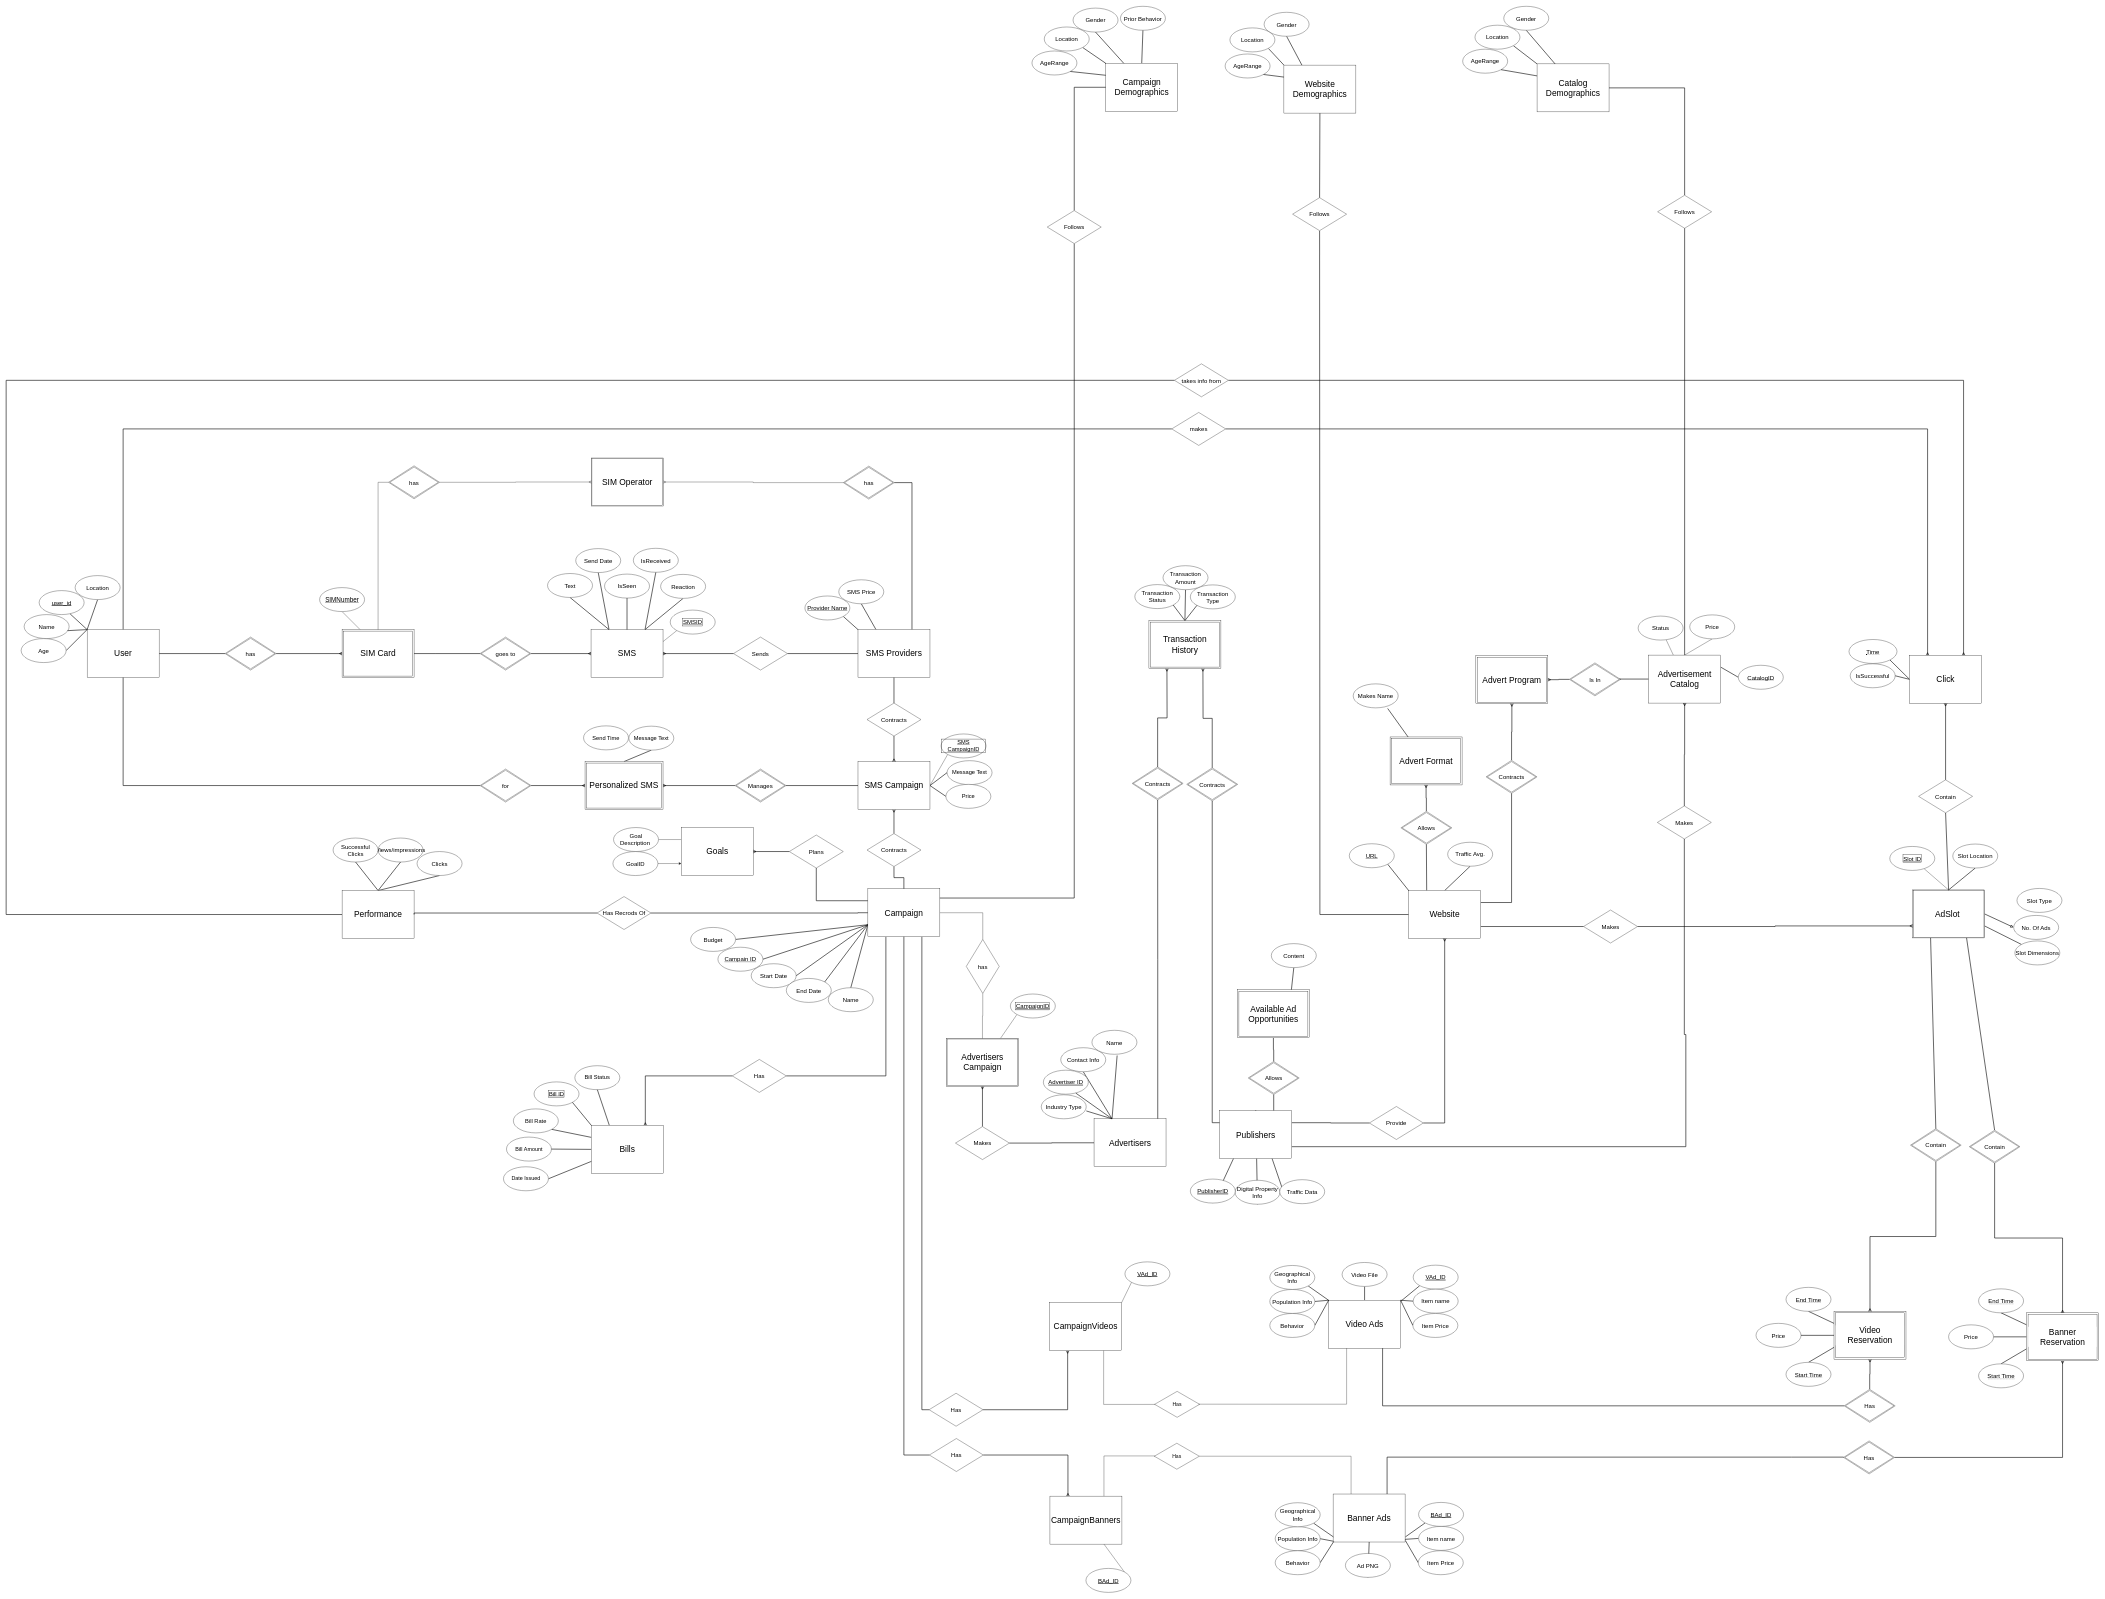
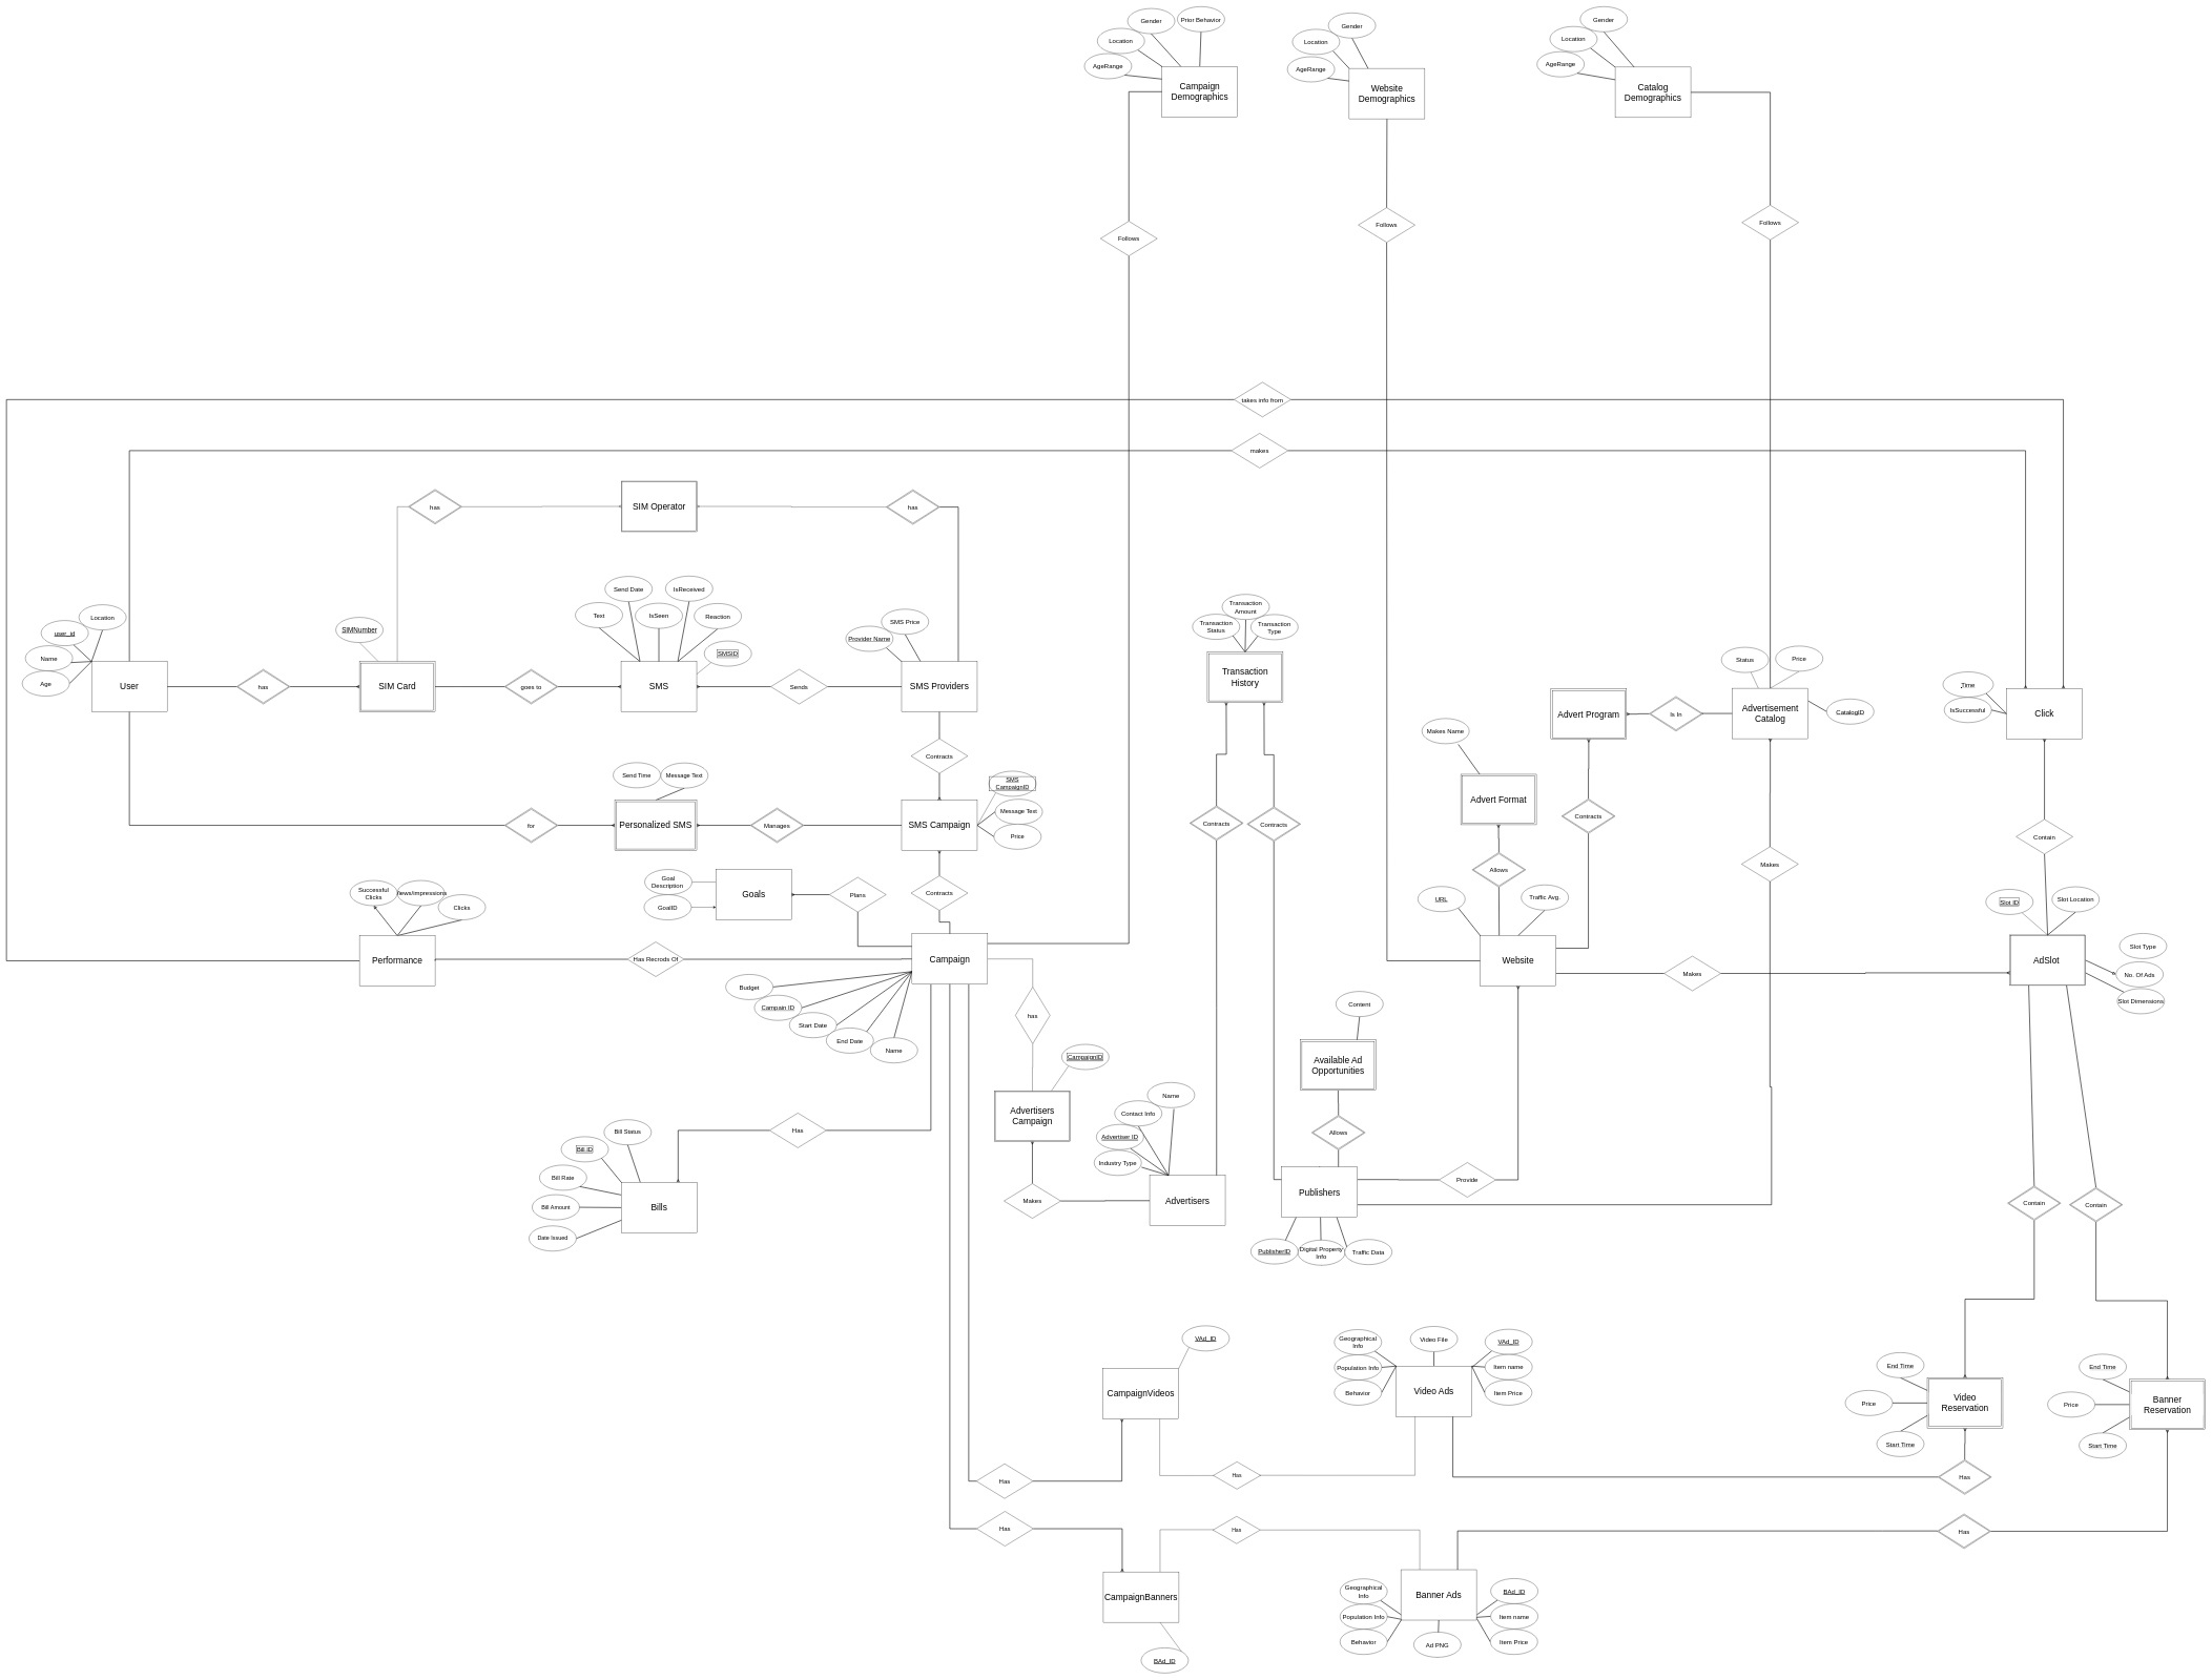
- <mxCell id="199" value="&lt;font style=&quot;font-size: 20px;&quot;&gt;Manages&lt;/font&gt;" style="shape=rhombus;double=1;perimeter=rhombusPerimeter;whiteSpace=wrap;html=1;align=center;fontFamily=Helvetica;fontSize=11;labelBackgroundColor=default;" parent="1" vertex="1"><mxGeometry x="2450" y="2563" width="170" height="110" as="geometry" /></mxCell>
+ <mxCell id="199" value="&lt;font style=&quot;font-size: 20px;&quot;&gt;Manages&lt;/font&gt;" style="shape=rhombus;double=1;perimeter=rhombusPerimeter;whiteSpace=wrap;html=1;align=center;fontFamily=Helvetica;fontSize=11;labelBackgroundColor=default;" parent="1" vertex="1"><mxGeometry x="2380" y="2563" width="170" height="110" as="geometry" /></mxCell>
- <mxCell id="44" style="edgeStyle=none;rounded=0;orthogonalLoop=1;jettySize=auto;html=1;exitX=0.5;exitY=0;exitDx=0;exitDy=0;entryX=0.5;entryY=1;entryDx=0;entryDy=0;strokeWidth=2;align=center;verticalAlign=middle;fontFamily=Helvetica;fontSize=11;fontColor=default;labelBackgroundColor=default;endArrow=none;endFill=0;" parent="1" source="47" target="133" edge="1"><mxGeometry relative="1" as="geometry" /></mxCell>
+ <mxCell id="44" style="edgeStyle=none;rounded=0;orthogonalLoop=1;jettySize=auto;html=1;exitX=0.5;exitY=0;exitDx=0;exitDy=0;entryX=0.5;entryY=1;entryDx=0;entryDy=0;strokeWidth=2;align=center;verticalAlign=middle;fontFamily=Helvetica;fontSize=11;fontColor=default;labelBackgroundColor=default;endArrow=classic;endFill=0;" parent="1" source="47" target="133" edge="1"><mxGeometry relative="1" as="geometry" /></mxCell>
